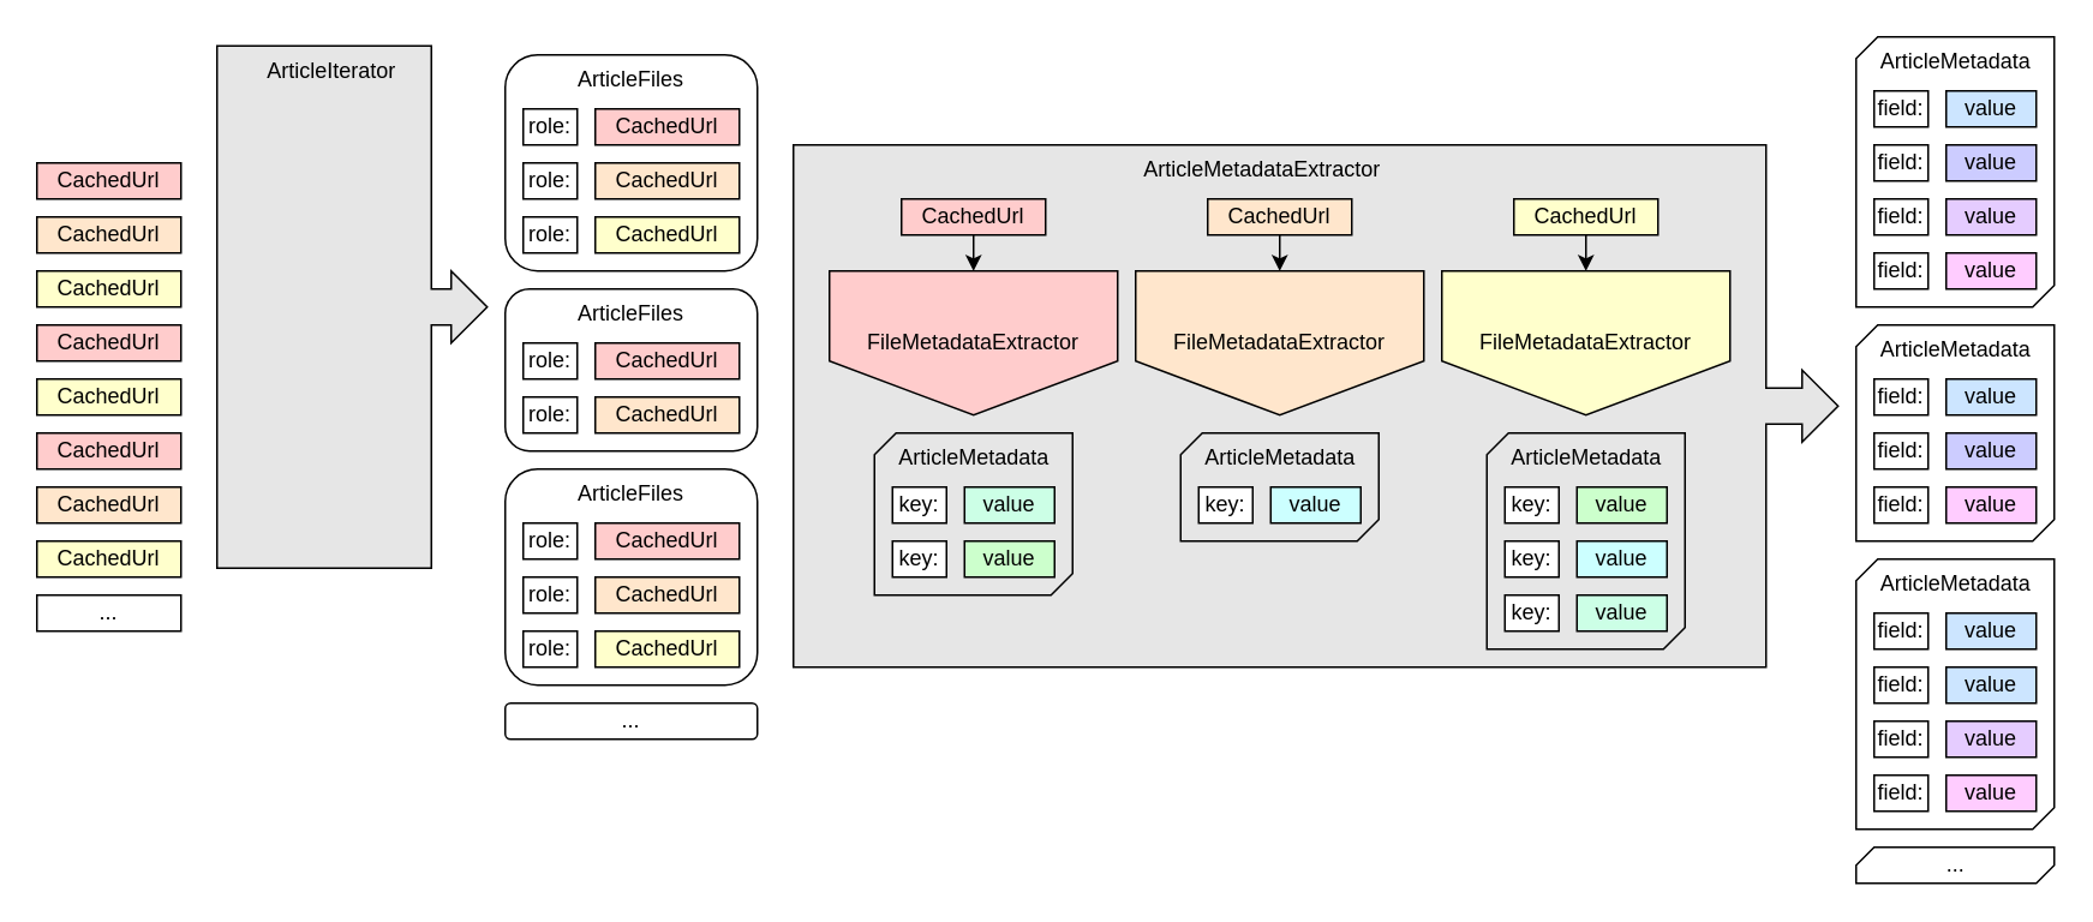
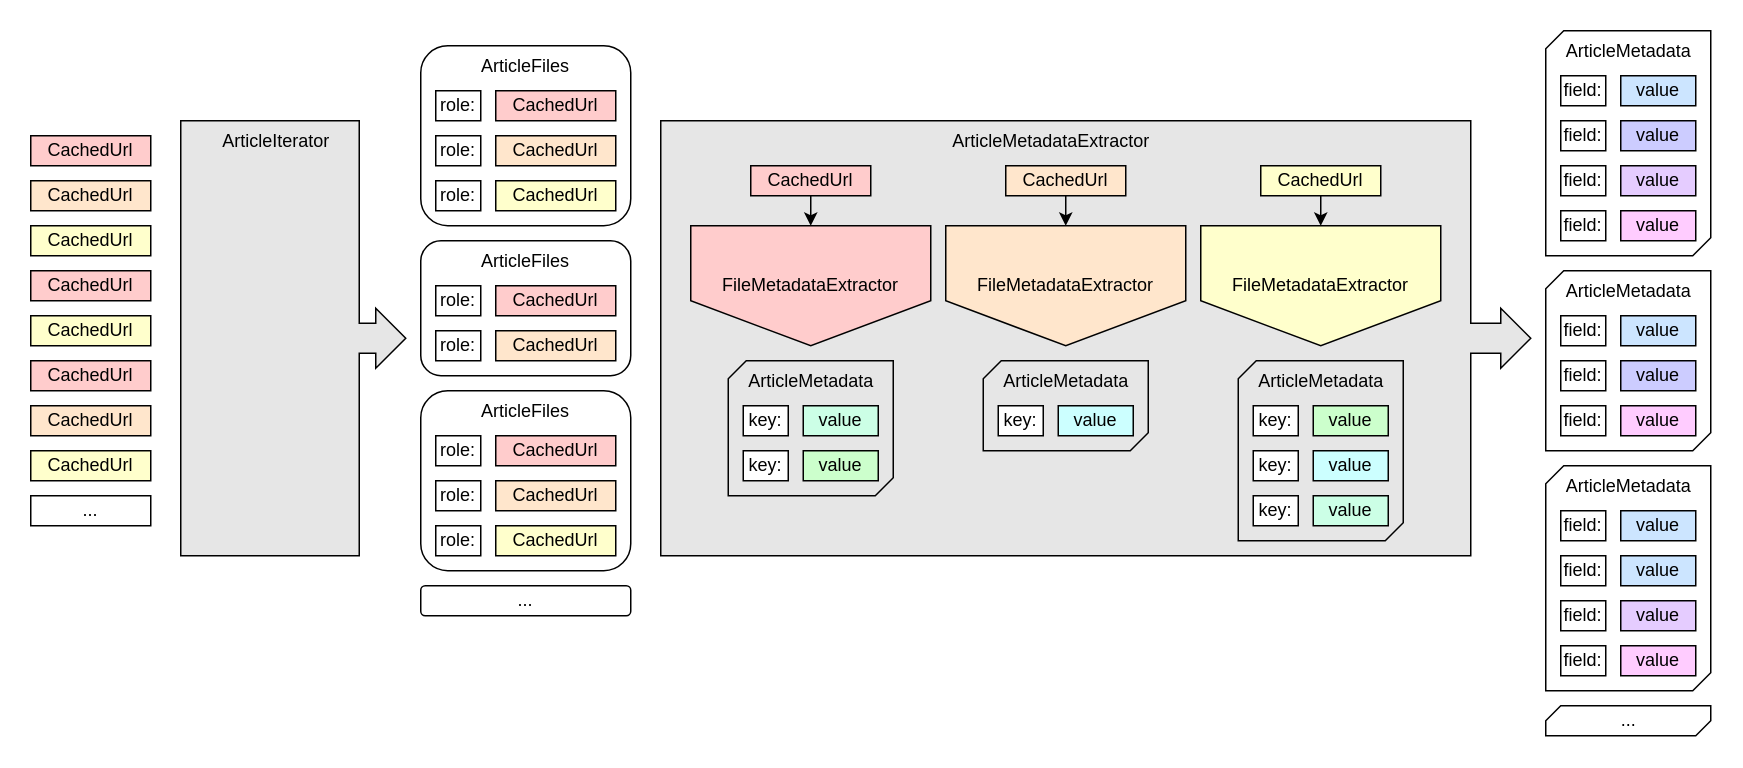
- <mxCell id="33" value="ArticleIterator&amp;nbsp; &amp;nbsp; &amp;nbsp; &amp;nbsp;" style="html=1;shadow=0;dashed=0;align=center;verticalAlign=top;shape=mxgraph.arrows2.calloutArrow;dy=10;dx=20;notch=119;arrowHead=10;fillColor=#E6E6E6;" vertex="1" parent="1"><mxGeometry x="120" y="25" width="150" height="290" as="geometry" /></mxCell>
+ <mxCell id="33" value="ArticleIterator&amp;nbsp; &amp;nbsp; &amp;nbsp; &amp;nbsp;" style="html=1;shadow=0;dashed=0;align=center;verticalAlign=top;shape=mxgraph.arrows2.calloutArrow;dy=10;dx=20;notch=119;arrowHead=10;fillColor=#E6E6E6;" vertex="1" parent="1"><mxGeometry x="120" y="80" width="150" height="290" as="geometry" /></mxCell>
